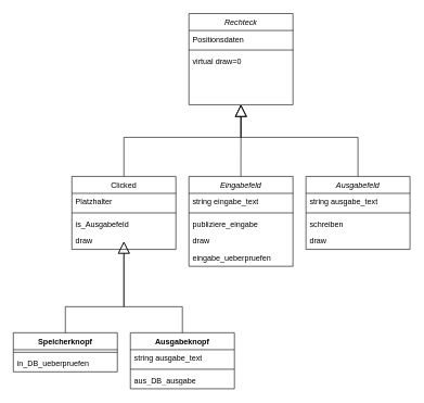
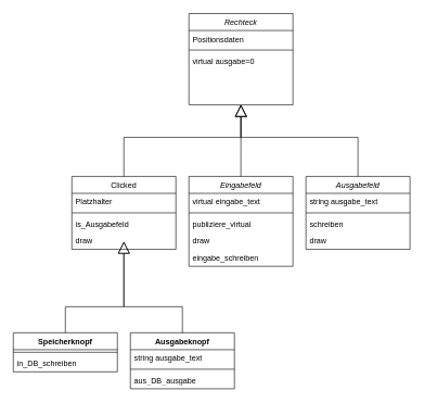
- <mxCell id="5" value="virtual draw=0" style="text;align=left;verticalAlign=top;spacingLeft=4;spacingRight=4;overflow=hidden;rotatable=0;points=[[0,0.5],[1,0.5]];portConstraint=eastwest;" parent="2" vertex="1"><mxGeometry y="60" width="160" height="26" as="geometry" /></mxCell>
+ <mxCell id="5" value="virtual ausgabe=0" style="text;align=left;verticalAlign=top;spacingLeft=4;spacingRight=4;overflow=hidden;rotatable=0;points=[[0,0.5],[1,0.5]];portConstraint=eastwest;" parent="2" vertex="1"><mxGeometry y="60" width="160" height="26" as="geometry" /></mxCell>
- <mxCell id="13" value="string eingabe_text" style="text;align=left;verticalAlign=top;spacingLeft=4;spacingRight=4;overflow=hidden;rotatable=0;points=[[0,0.5],[1,0.5]];portConstraint=eastwest;" vertex="1" parent="12"><mxGeometry y="26" width="160" height="26" as="geometry" /></mxCell>
+ <mxCell id="13" value="virtual eingabe_text" style="text;align=left;verticalAlign=top;spacingLeft=4;spacingRight=4;overflow=hidden;rotatable=0;points=[[0,0.5],[1,0.5]];portConstraint=eastwest;" vertex="1" parent="12"><mxGeometry y="26" width="160" height="26" as="geometry" /></mxCell>
- <mxCell id="15" value="publiziere_eingabe" style="text;align=left;verticalAlign=top;spacingLeft=4;spacingRight=4;overflow=hidden;rotatable=0;points=[[0,0.5],[1,0.5]];portConstraint=eastwest;" vertex="1" parent="12"><mxGeometry y="60" width="160" height="26" as="geometry" /></mxCell>
+ <mxCell id="15" value="publiziere_virtual" style="text;align=left;verticalAlign=top;spacingLeft=4;spacingRight=4;overflow=hidden;rotatable=0;points=[[0,0.5],[1,0.5]];portConstraint=eastwest;" vertex="1" parent="12"><mxGeometry y="60" width="160" height="26" as="geometry" /></mxCell>
- <mxCell id="17" value="eingabe_ueberpruefen" style="text;align=left;verticalAlign=top;spacingLeft=4;spacingRight=4;overflow=hidden;rotatable=0;points=[[0,0.5],[1,0.5]];portConstraint=eastwest;" vertex="1" parent="12"><mxGeometry y="112" width="160" height="26" as="geometry" /></mxCell>
+ <mxCell id="17" value="eingabe_schreiben" style="text;align=left;verticalAlign=top;spacingLeft=4;spacingRight=4;overflow=hidden;rotatable=0;points=[[0,0.5],[1,0.5]];portConstraint=eastwest;" vertex="1" parent="12"><mxGeometry y="112" width="160" height="26" as="geometry" /></mxCell>
- <mxCell id="28" value="in_DB_ueberpruefen" style="text;strokeColor=none;fillColor=none;align=left;verticalAlign=top;spacingLeft=4;spacingRight=4;overflow=hidden;rotatable=0;points=[[0,0.5],[1,0.5]];portConstraint=eastwest;whiteSpace=wrap;html=1;" vertex="1" parent="26"><mxGeometry y="34" width="160" height="26" as="geometry" /></mxCell>
+ <mxCell id="28" value="in_DB_schreiben" style="text;strokeColor=none;fillColor=none;align=left;verticalAlign=top;spacingLeft=4;spacingRight=4;overflow=hidden;rotatable=0;points=[[0,0.5],[1,0.5]];portConstraint=eastwest;whiteSpace=wrap;html=1;" vertex="1" parent="26"><mxGeometry y="34" width="160" height="26" as="geometry" /></mxCell>
